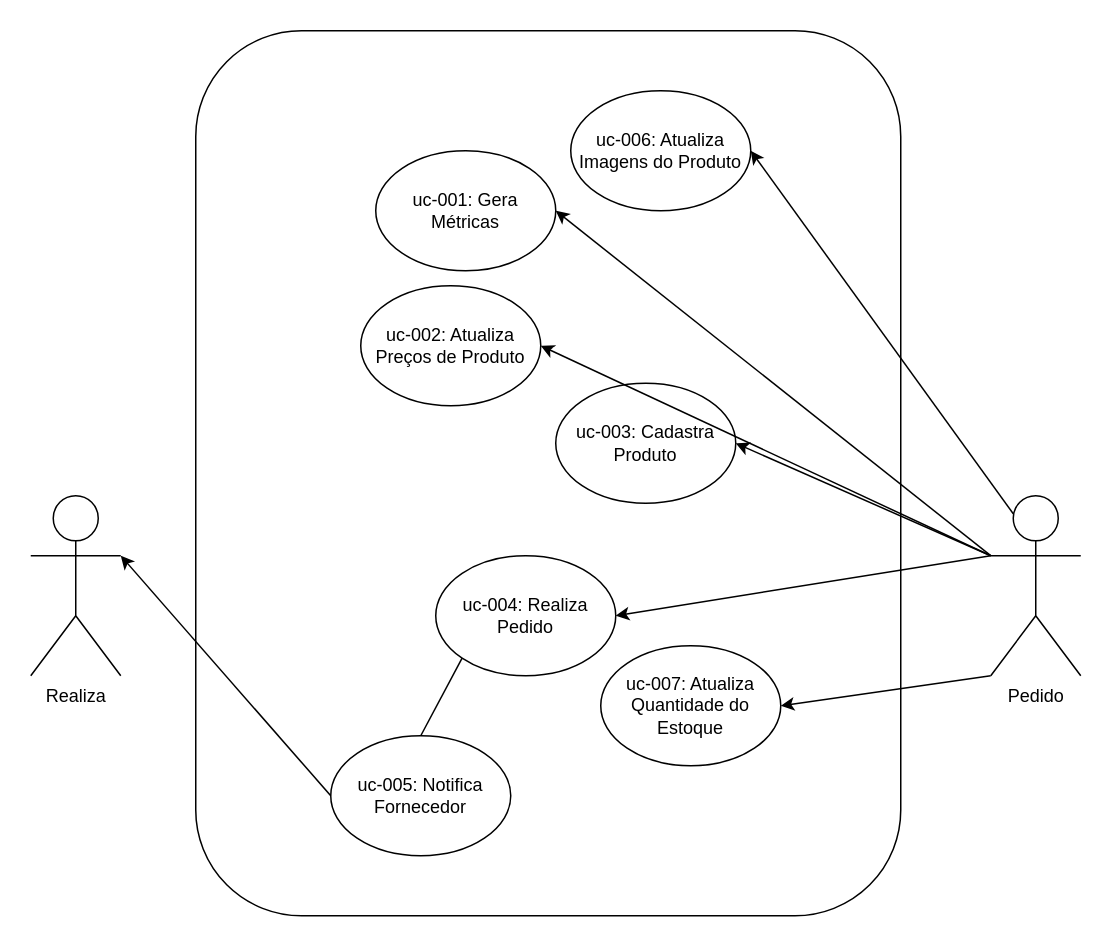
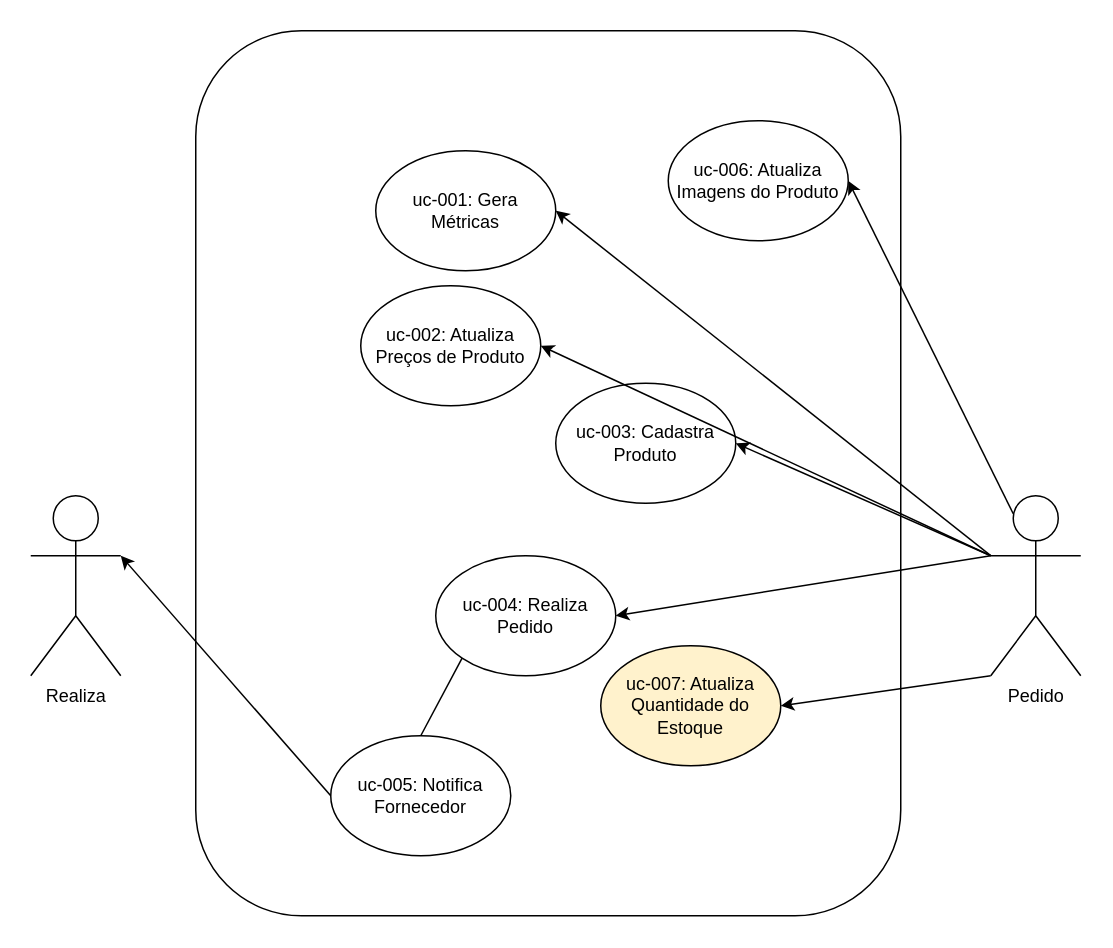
- <mxCell id="12" value="uc-006: Atualiza Imagens do Produto" style="ellipse;whiteSpace=wrap;html=1;" vertex="1" parent="1"><mxGeometry x="380" y="60" width="120" height="80" as="geometry" /></mxCell>
+ <mxCell id="12" value="uc-006: Atualiza Imagens do Produto" style="ellipse;whiteSpace=wrap;html=1;" vertex="1" parent="1"><mxGeometry x="445" y="80" width="120" height="80" as="geometry" /></mxCell>
- <mxCell id="11" value="uc-007: Atualiza Quantidade do Estoque" style="ellipse;whiteSpace=wrap;html=1;" vertex="1" parent="1"><mxGeometry x="400" y="430" width="120" height="80" as="geometry" /></mxCell>
+ <mxCell id="11" value="uc-007: Atualiza Quantidade do Estoque" style="ellipse;whiteSpace=wrap;html=1;fillColor=#fff2cc;" vertex="1" parent="1"><mxGeometry x="400" y="430" width="120" height="80" as="geometry" /></mxCell>
